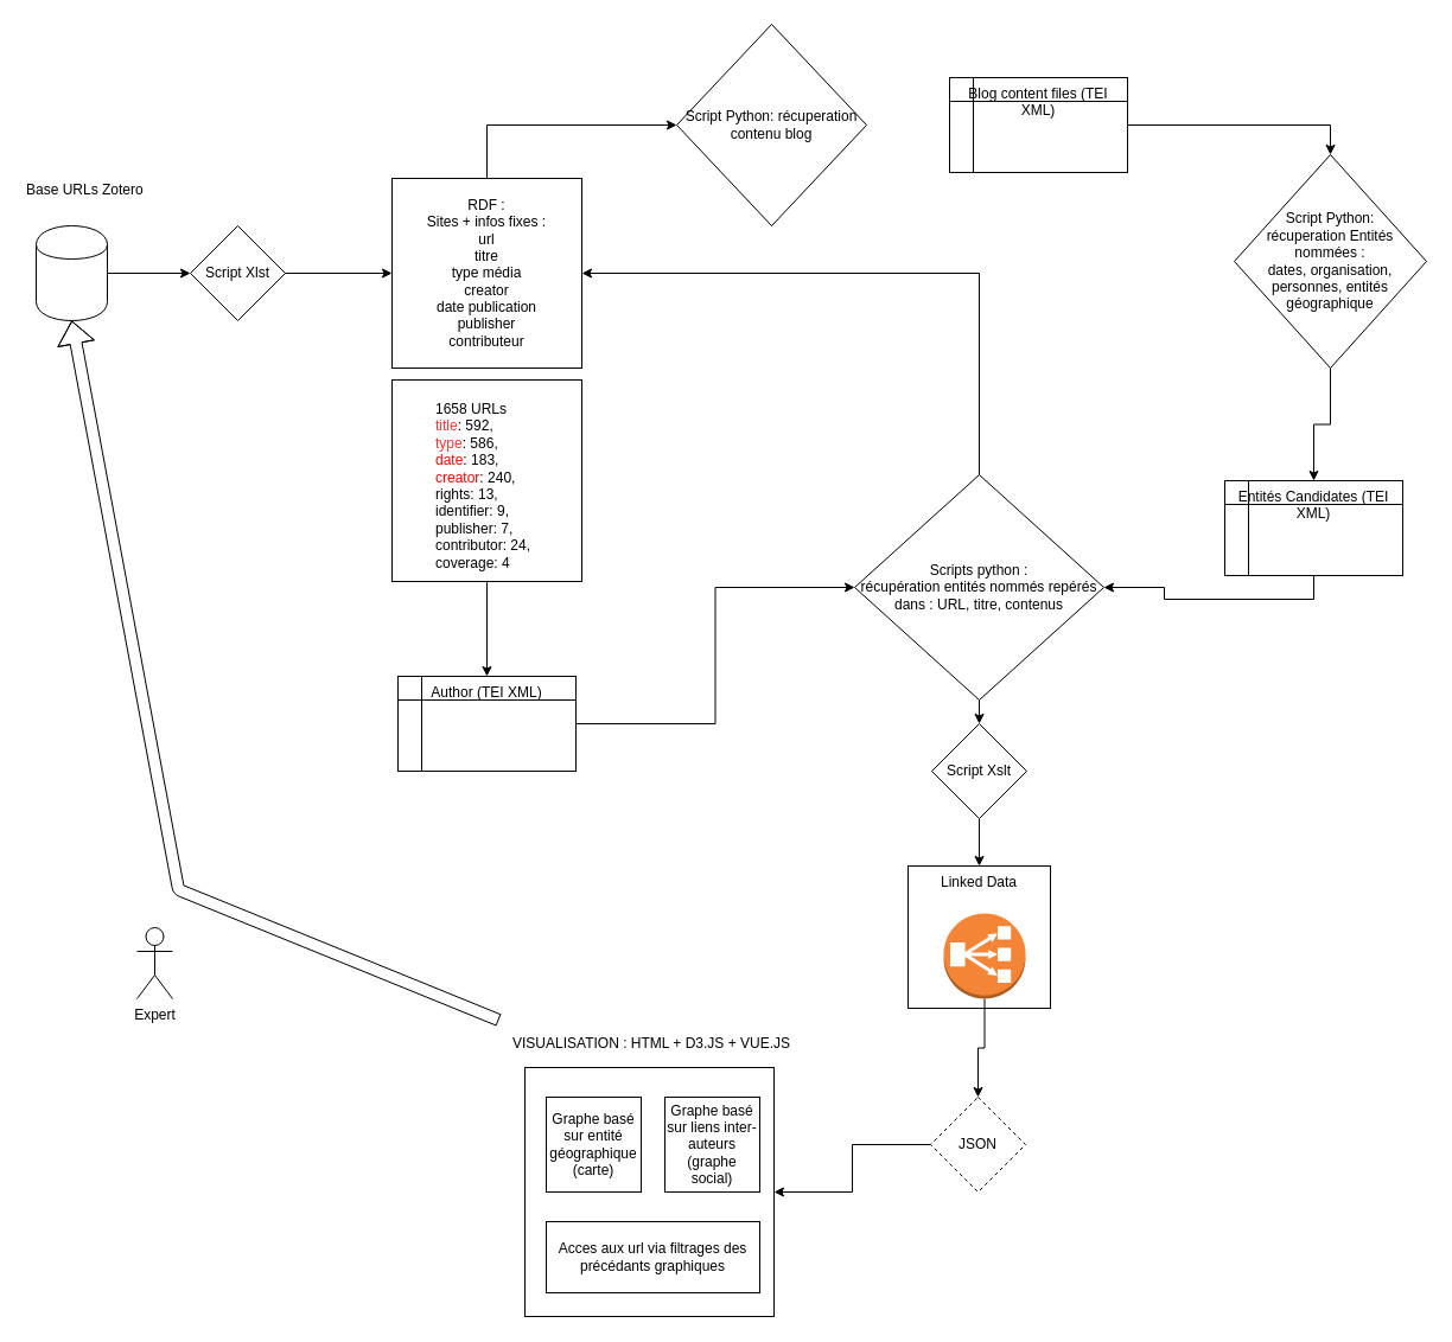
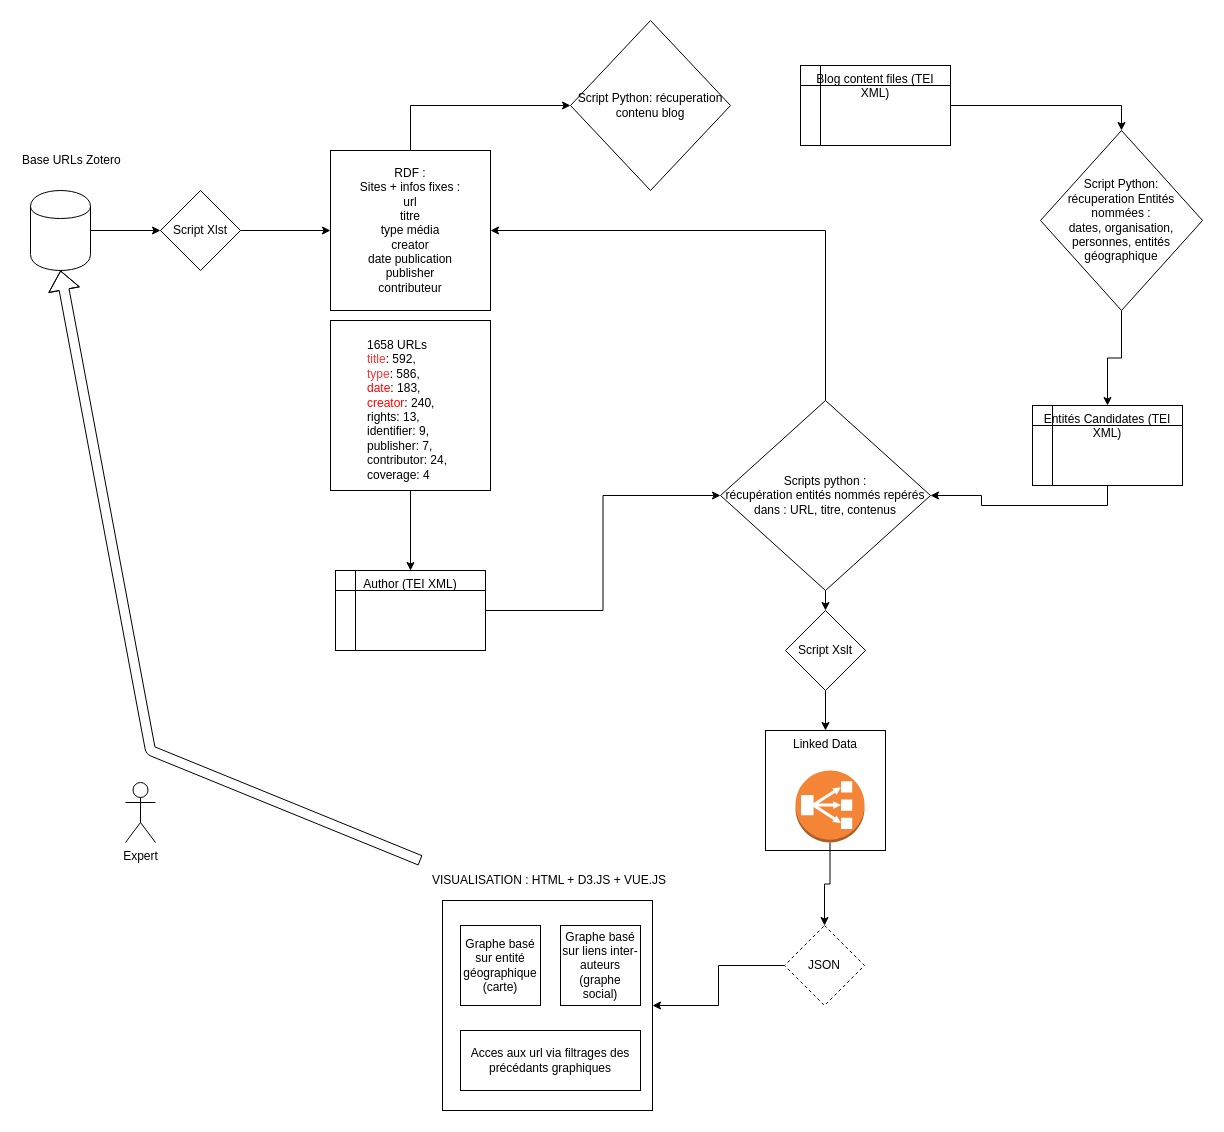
- <mxCell id="36" value="Expert " style="shape=umlActor;verticalLabelPosition=bottom;labelBackgroundColor=#ffffff;verticalAlign=top;html=1;outlineConnect=0;" vertex="1" parent="1"><mxGeometry x="115" y="782" width="30" height="60" as="geometry" /></mxCell>
+ <mxCell id="36" value="Expert " style="shape=umlActor;verticalLabelPosition=bottom;labelBackgroundColor=#ffffff;verticalAlign=top;html=1;outlineConnect=0;" vertex="1" parent="1"><mxGeometry x="125" y="782" width="30" height="60" as="geometry" /></mxCell>
